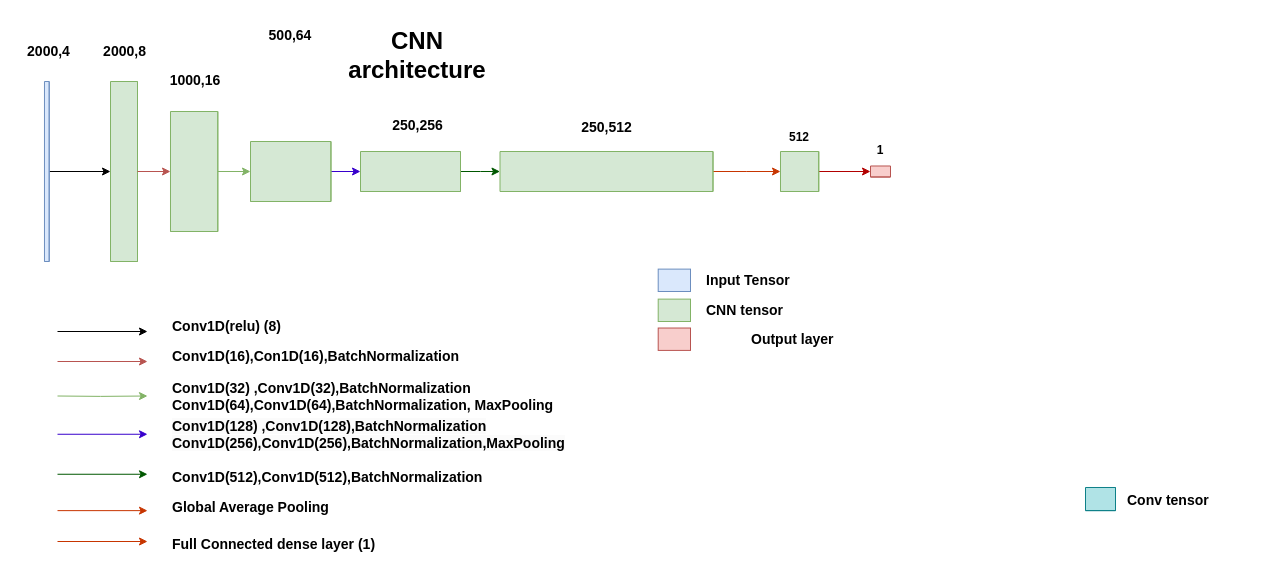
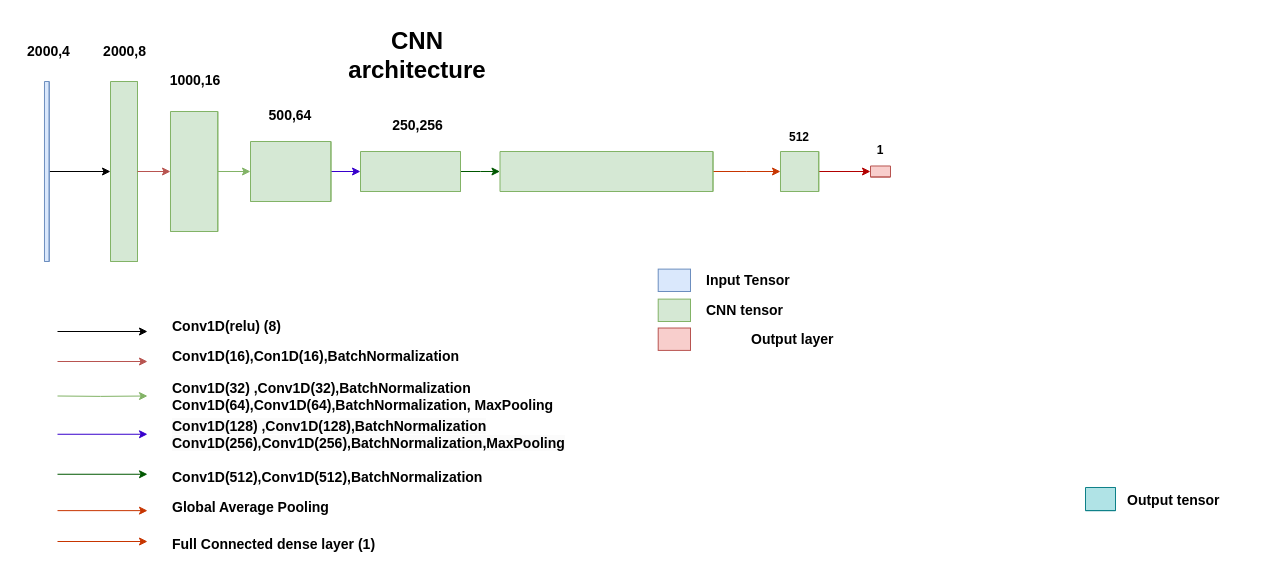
- <mxCell id="32" value="&lt;span style=&quot;font-size: 14px;&quot;&gt;&lt;b&gt;500,64&lt;/b&gt;&lt;/span&gt;" style="text;html=1;strokeColor=none;fillColor=none;align=center;verticalAlign=middle;whiteSpace=wrap;rounded=0;flipH=1;flipV=1;" vertex="1" parent="1"><mxGeometry x="265.23" y="21" width="50" height="27.92" as="geometry" /></mxCell>
+ <mxCell id="32" value="&lt;span style=&quot;font-size: 14px;&quot;&gt;&lt;b&gt;500,64&lt;/b&gt;&lt;/span&gt;" style="text;html=1;strokeColor=none;fillColor=none;align=center;verticalAlign=middle;whiteSpace=wrap;rounded=0;flipH=1;flipV=1;" vertex="1" parent="1"><mxGeometry x="265.23" y="101" width="50" height="27.92" as="geometry" /></mxCell>
- <mxCell id="22" value="&lt;span style=&quot;font-size: 14px;&quot;&gt;&lt;b&gt;250,512&lt;/b&gt;&lt;/span&gt;" style="text;html=1;strokeColor=none;fillColor=none;align=center;verticalAlign=middle;whiteSpace=wrap;rounded=0;flipH=1;flipV=1;" parent="1" vertex="1"><mxGeometry x="577.6" y="113.082" width="56.797" height="27.919" as="geometry" /></mxCell>
- <mxCell id="8" value="&lt;span style=&quot;font-size: 14px;&quot;&gt;&lt;b&gt;Conv tensor&lt;br&gt;&lt;br&gt;&lt;/b&gt;&lt;/span&gt;" style="text;whiteSpace=wrap;html=1;" parent="1" vertex="1"><mxGeometry x="1124.997" y="485.004" width="114" height="39" as="geometry" /></mxCell>
+ <mxCell id="8" value="&lt;span style=&quot;font-size: 14px;&quot;&gt;&lt;b&gt;Output tensor&lt;br&gt;&lt;br&gt;&lt;/b&gt;&lt;/span&gt;" style="text;whiteSpace=wrap;html=1;" parent="1" vertex="1"><mxGeometry x="1124.997" y="485.004" width="114" height="39" as="geometry" /></mxCell>
